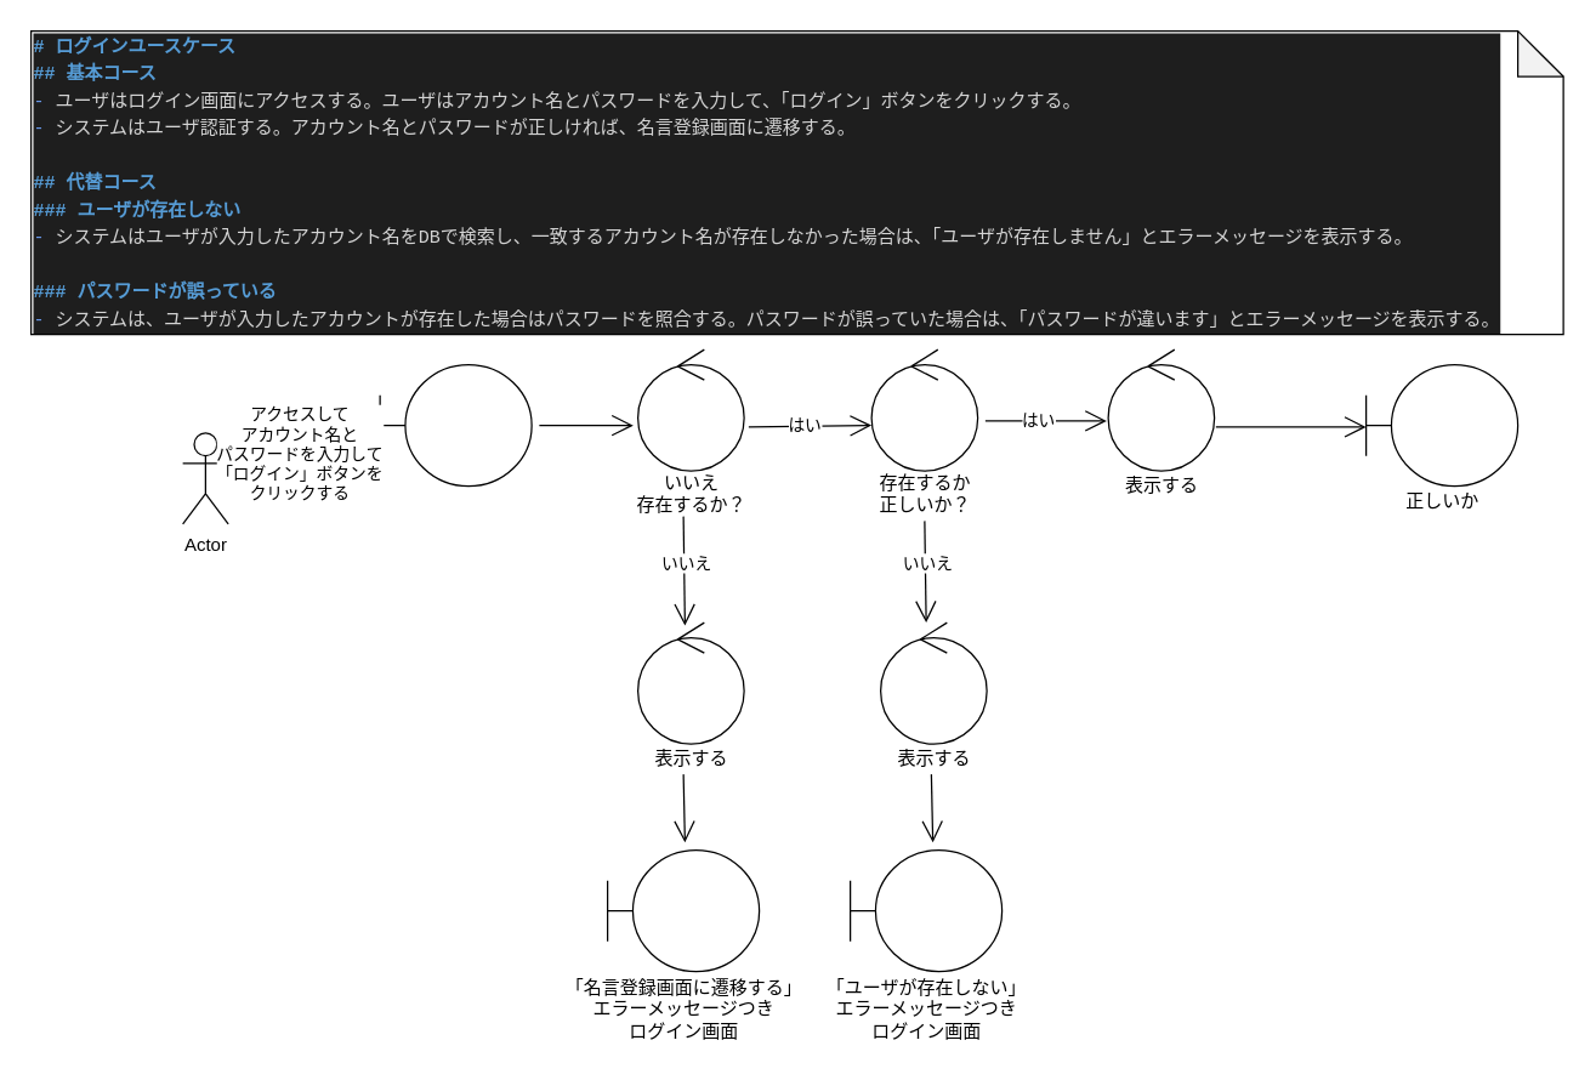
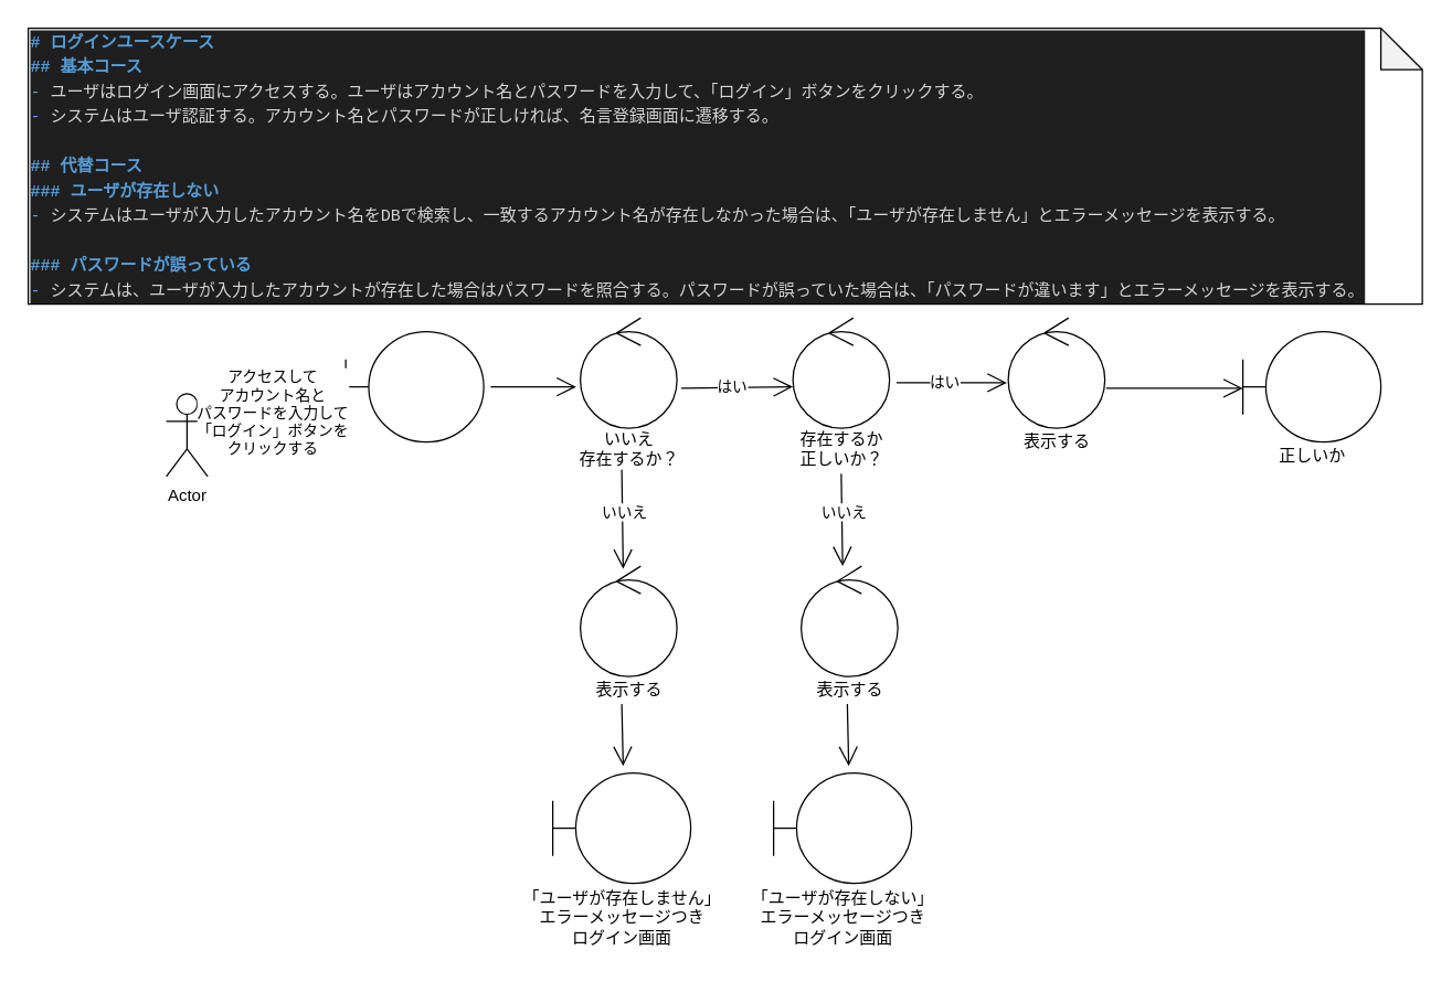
- <mxCell id="39" value="「名言登録画面に遷移する」&lt;br&gt;エラーメッセージつき&lt;br&gt;ログイン画面" style="text;html=1;align=center;verticalAlign=middle;resizable=0;points=[];autosize=1;" parent="37" vertex="1"><mxGeometry x="-30" y="80" width="160" height="50" as="geometry" /></mxCell>
+ <mxCell id="39" value="「ユーザが存在しません」&lt;br&gt;エラーメッセージつき&lt;br&gt;ログイン画面" style="text;html=1;align=center;verticalAlign=middle;resizable=0;points=[];autosize=1;" parent="37" vertex="1"><mxGeometry x="-30" y="80" width="160" height="50" as="geometry" /></mxCell>
